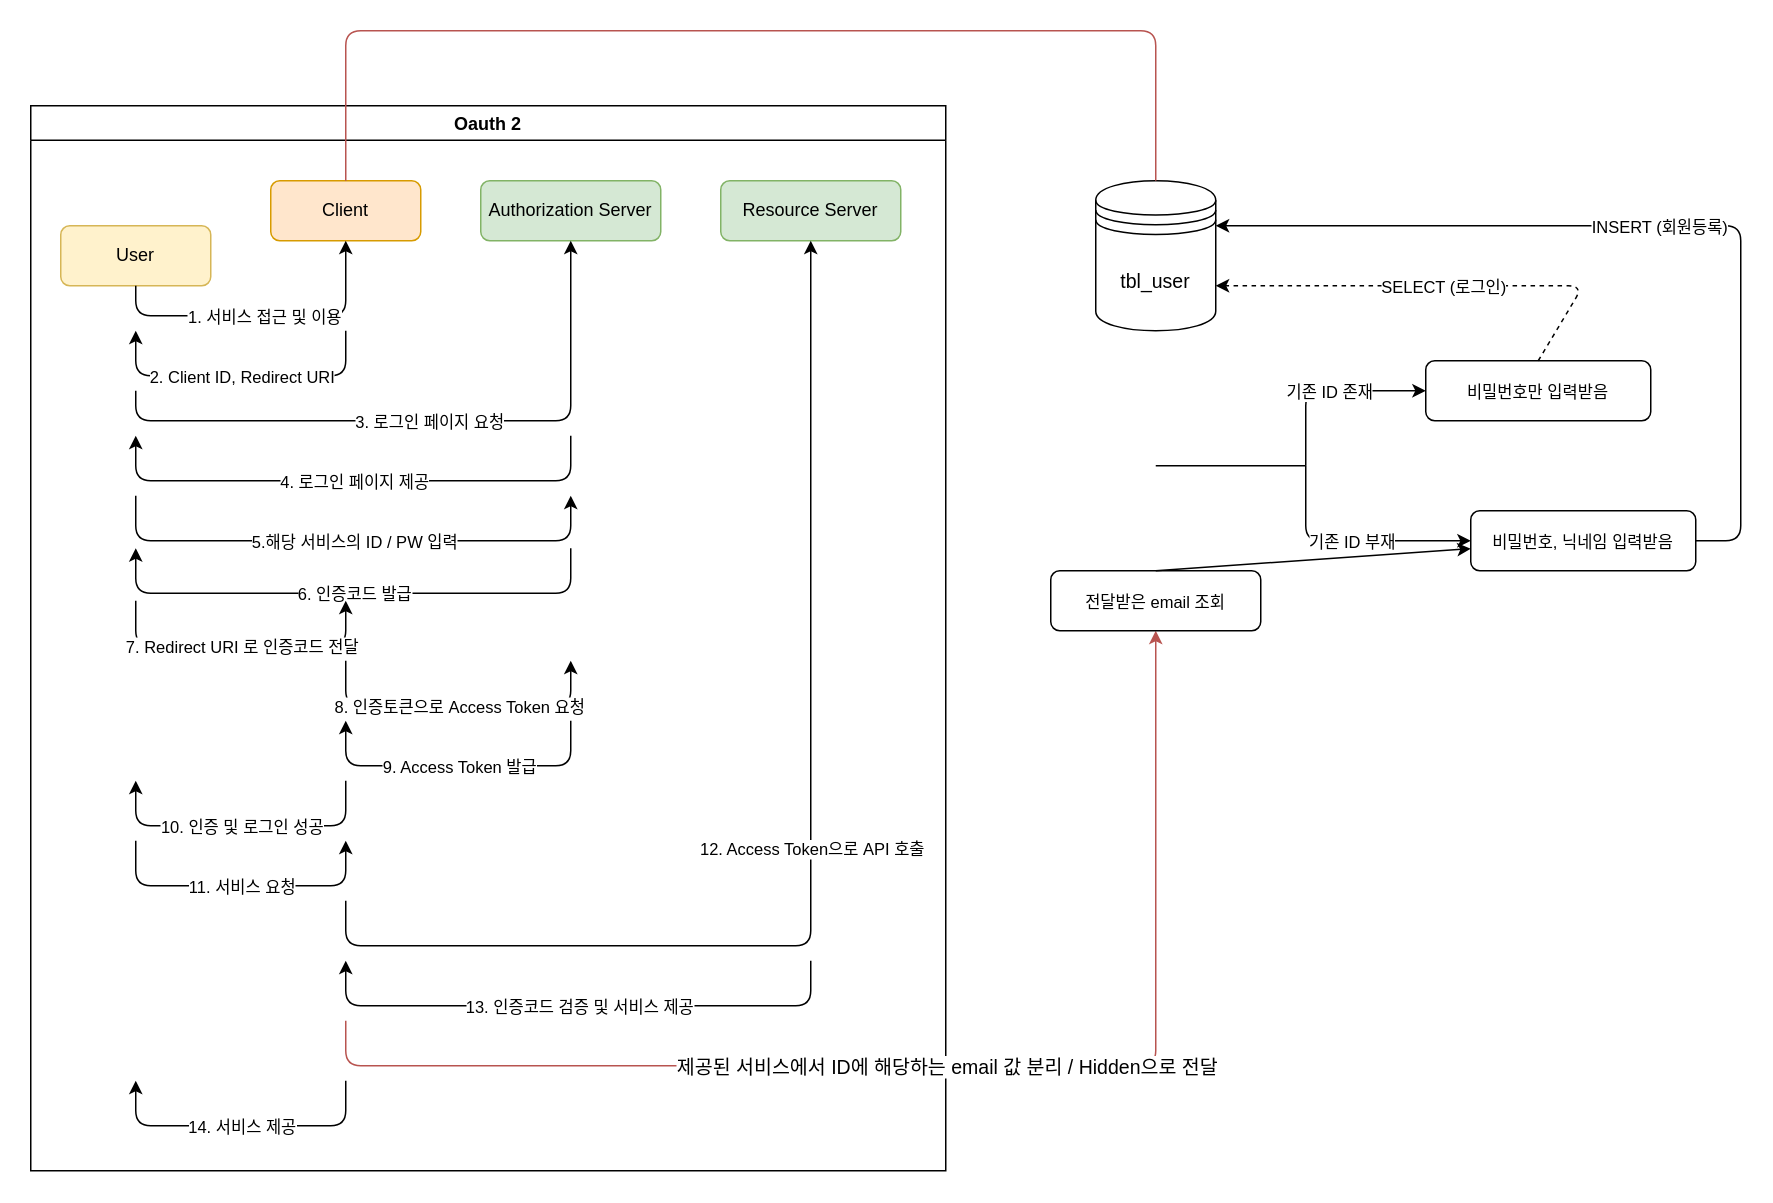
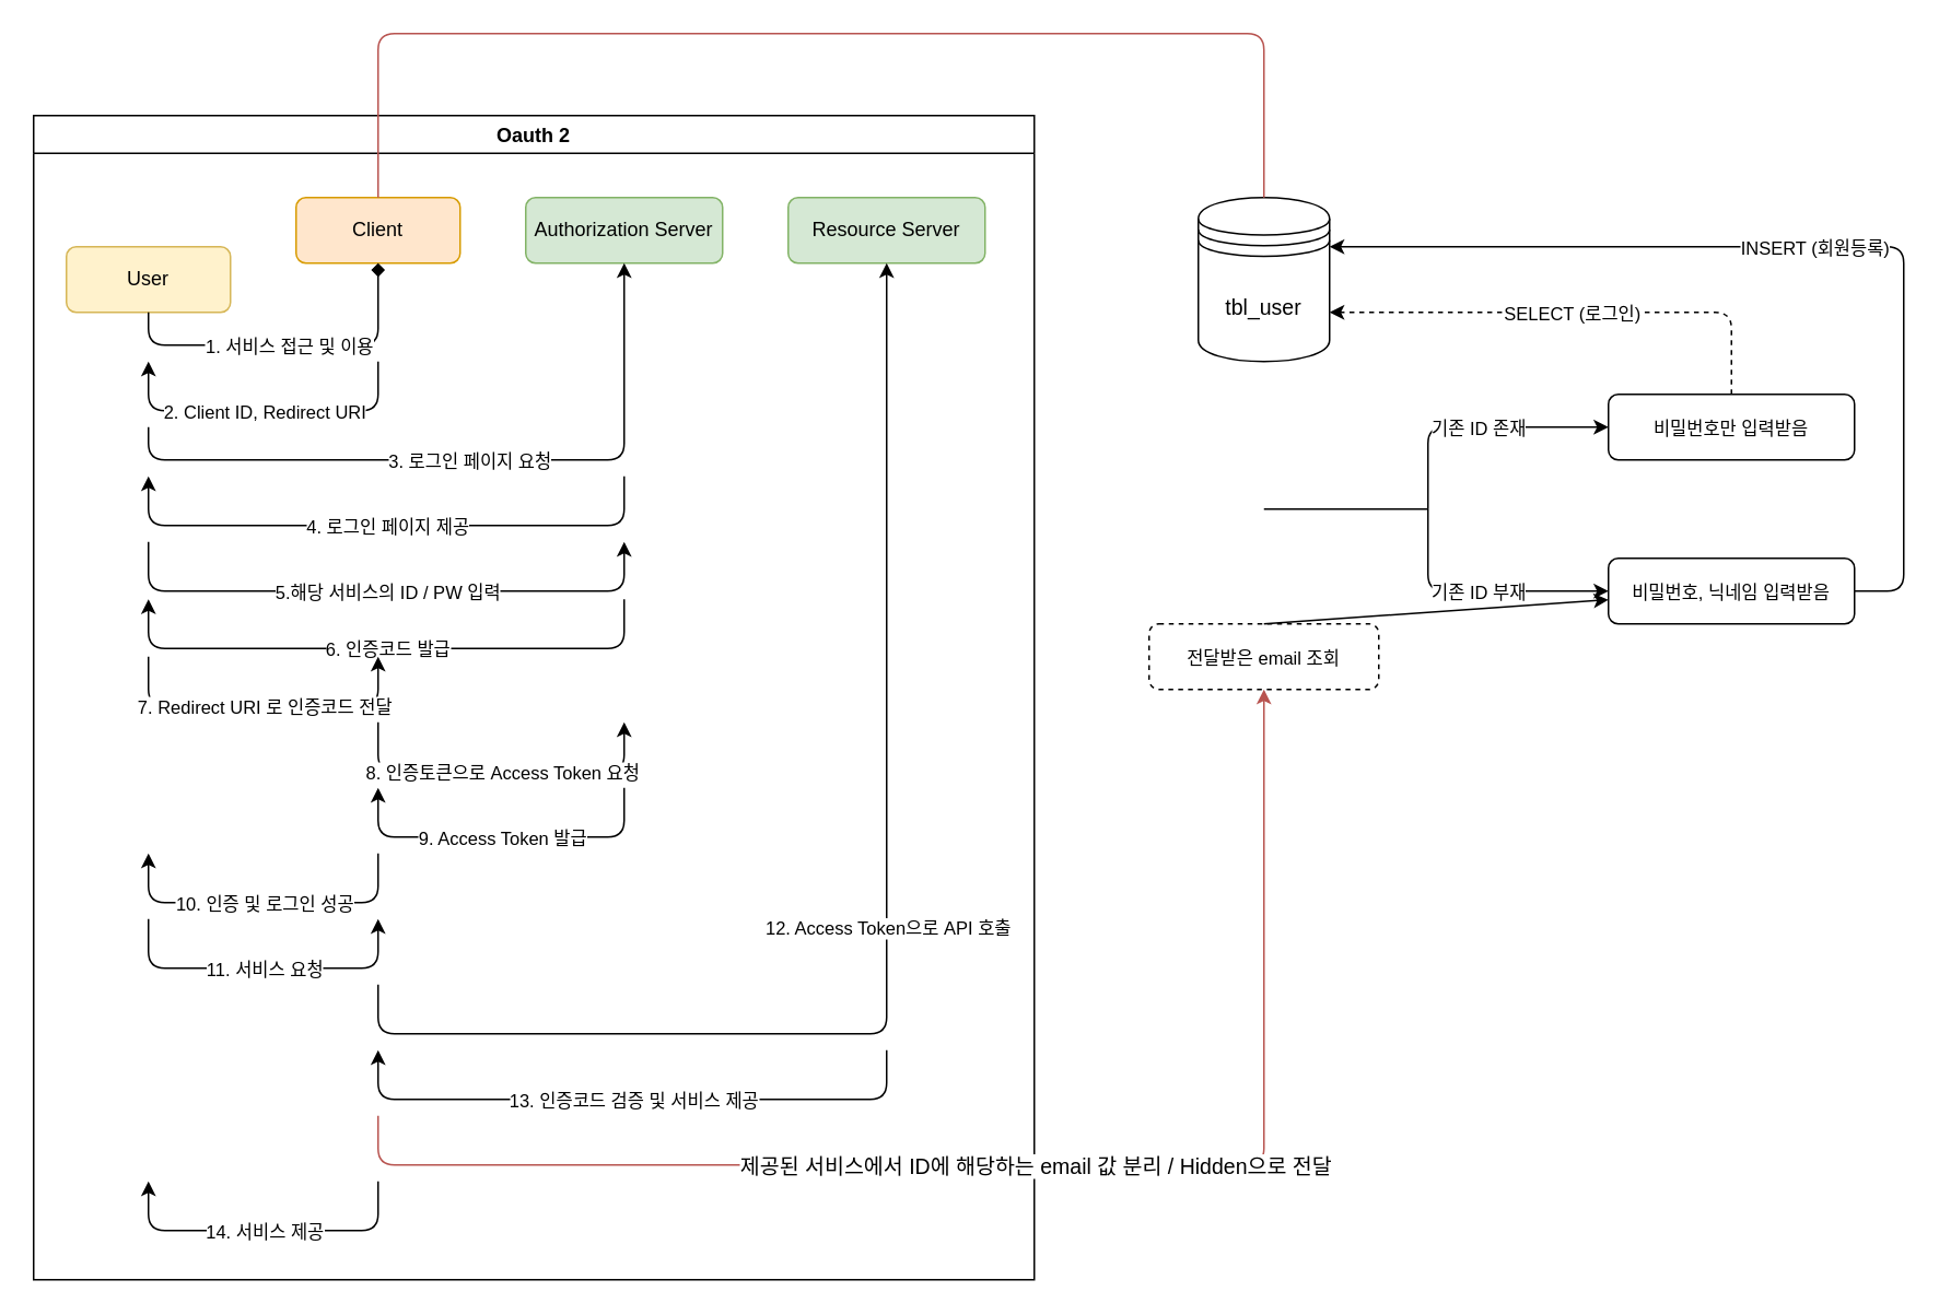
- <mxCell id="6" value="" style="endArrow=classic;html=1;exitX=0.5;exitY=1;exitDx=0;exitDy=0;entryX=0.5;entryY=1;entryDx=0;entryDy=0;" parent="1" source="2" target="3" edge="1"><mxGeometry relative="1" as="geometry"><mxPoint x="90" y="210" as="sourcePoint" /><mxPoint x="190" y="210" as="targetPoint" /><Array as="points"><mxPoint x="90" y="210" /><mxPoint x="230" y="210" /></Array></mxGeometry></mxCell>
+ <mxCell id="6" value="" style="endArrow=diamond;html=1;exitX=0.5;exitY=1;exitDx=0;exitDy=0;entryX=0.5;entryY=1;entryDx=0;entryDy=0;" parent="1" source="2" target="3" edge="1"><mxGeometry relative="1" as="geometry"><mxPoint x="90" y="210" as="sourcePoint" /><mxPoint x="190" y="210" as="targetPoint" /><Array as="points"><mxPoint x="90" y="210" /><mxPoint x="230" y="210" /></Array></mxGeometry></mxCell>
- <mxCell id="46" value="&lt;font style=&quot;font-size: 11px&quot;&gt;비밀번호만 입력받음&lt;/font&gt;" style="rounded=1;whiteSpace=wrap;html=1;labelBackgroundColor=#ffffff;fontSize=13;" vertex="1" parent="1"><mxGeometry x="950" y="240" width="150" height="40" as="geometry" /></mxCell>
+ <mxCell id="46" value="&lt;font style=&quot;font-size: 11px&quot;&gt;비밀번호만 입력받음&lt;/font&gt;" style="rounded=1;whiteSpace=wrap;html=1;labelBackgroundColor=#ffffff;fontSize=13;" vertex="1" parent="1"><mxGeometry x="980" y="240" width="150" height="40" as="geometry" /></mxCell>
- <mxCell id="39" value="&lt;font style=&quot;font-size: 11px&quot;&gt;전달받은 email 조회&lt;/font&gt;" style="rounded=1;whiteSpace=wrap;html=1;labelBackgroundColor=#ffffff;fontSize=13;" vertex="1" parent="1"><mxGeometry x="700" y="380" width="140" height="40" as="geometry" /></mxCell>
+ <mxCell id="39" value="&lt;font style=&quot;font-size: 11px&quot;&gt;전달받은 email 조회&lt;/font&gt;" style="rounded=1;whiteSpace=wrap;html=1;labelBackgroundColor=#ffffff;fontSize=13;dashed=1;" vertex="1" parent="1"><mxGeometry x="700" y="380" width="140" height="40" as="geometry" /></mxCell>
